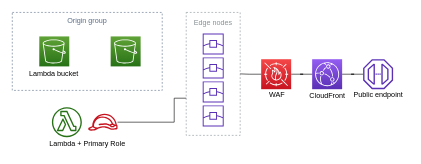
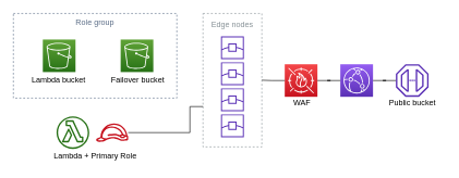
- <mxCell id="8" value="Origin group" style="fillColor=none;strokeColor=#5A6C86;dashed=1;verticalAlign=top;fontStyle=0;fontColor=#5A6C86;" vertex="1" parent="7"><mxGeometry width="250" height="130" as="geometry" /></mxCell>
+ <mxCell id="8" value="Role group" style="fillColor=none;strokeColor=#5A6C86;dashed=1;verticalAlign=top;fontStyle=0;fontColor=#5A6C86;" vertex="1" parent="7"><mxGeometry width="250" height="130" as="geometry" /></mxCell>
+ <mxCell id="11" value="Failover bucket" style="text;html=1;resizable=0;autosize=1;align=center;verticalAlign=middle;points=[];fillColor=none;strokeColor=none;rounded=0;" parent="9" vertex="1"><mxGeometry y="52" width="100" height="20" as="geometry" /></mxCell>
- <mxCell id="30" value="Public endpoint" style="text;html=1;align=center;verticalAlign=middle;resizable=0;points=[];autosize=1;" vertex="1" parent="28"><mxGeometry y="50" width="100" height="20" as="geometry" /></mxCell>
+ <mxCell id="30" value="Public bucket" style="text;html=1;align=center;verticalAlign=middle;resizable=0;points=[];autosize=1;" vertex="1" parent="28"><mxGeometry y="50" width="100" height="20" as="geometry" /></mxCell>
- <mxCell id="24" value="CloudFront" style="text;html=1;align=center;verticalAlign=middle;resizable=0;points=[];autosize=1;" vertex="1" parent="22"><mxGeometry y="51" width="70" height="20" as="geometry" /></mxCell>
